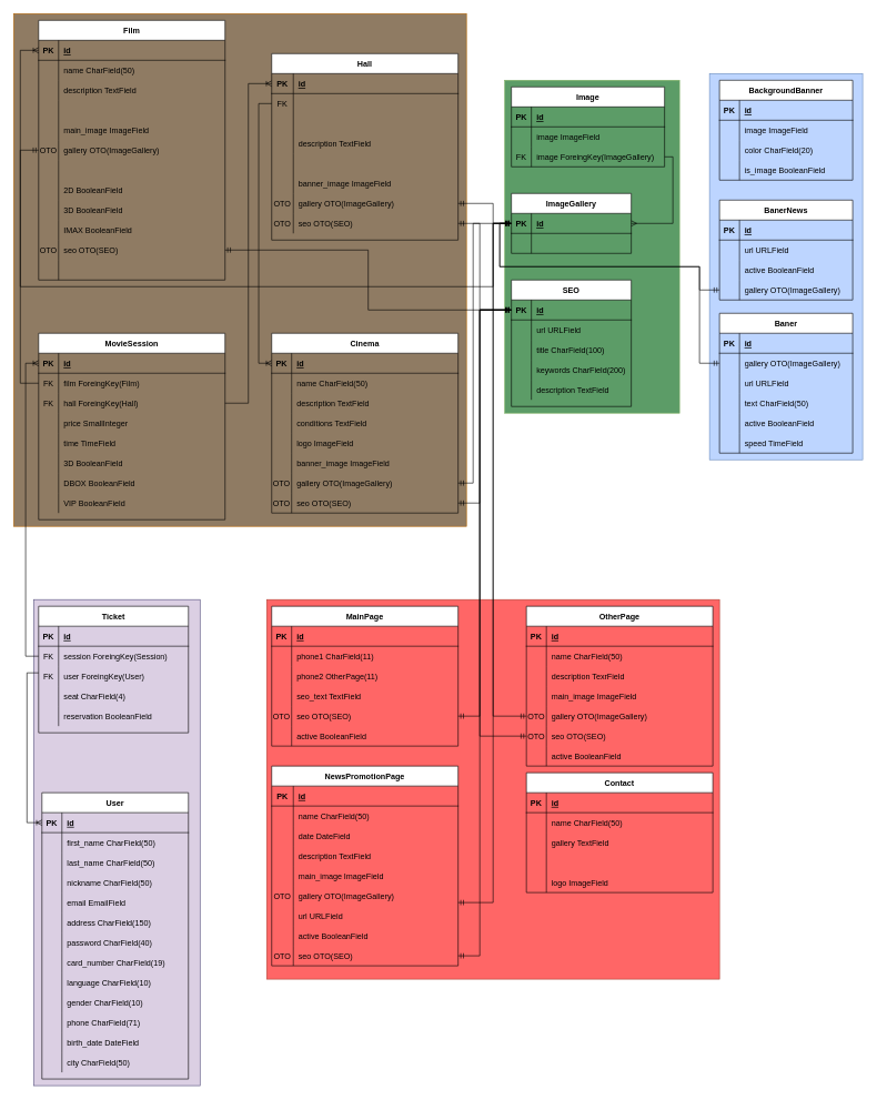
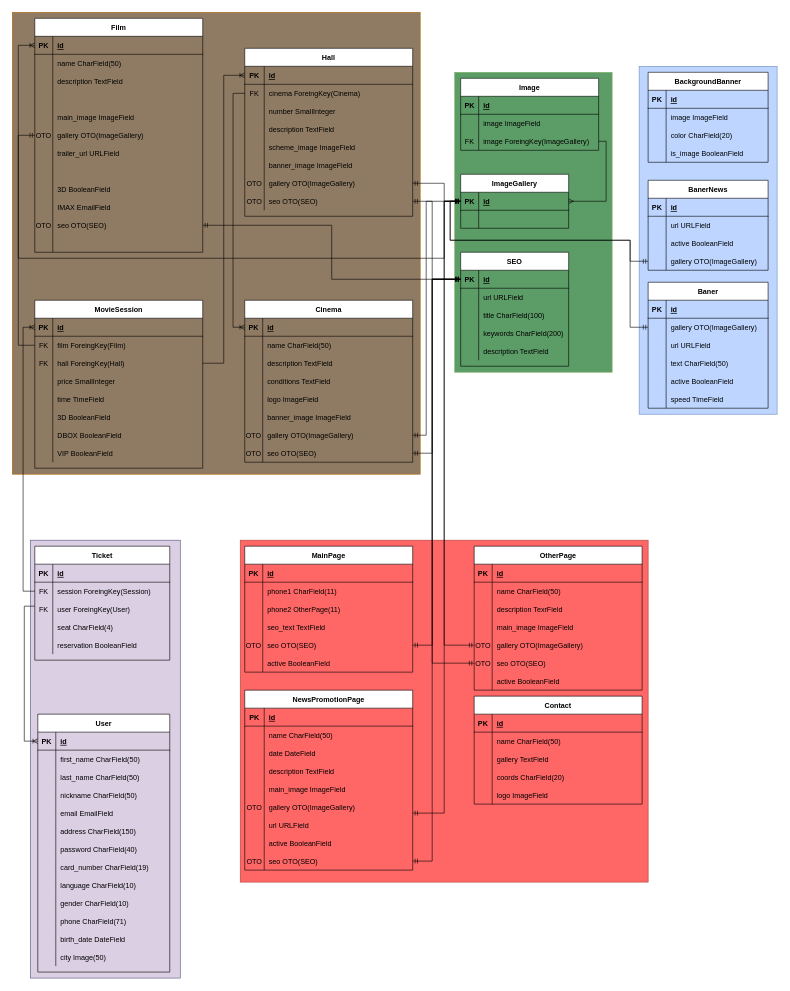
+ <mxCell id="158" value="cinema ForeingKey(Cinema)" style="shape=partialRectangle;overflow=hidden;connectable=0;fillColor=none;top=0;left=0;bottom=0;right=0;align=left;spacingLeft=6;" parent="156" vertex="1"><mxGeometry x="32.5" width="247.5" height="30" as="geometry"><mxRectangle width="247.5" height="30" as="alternateBounds" /></mxGeometry></mxCell>
+ <mxCell id="161" value="number SmallInteger" style="shape=partialRectangle;overflow=hidden;connectable=0;fillColor=none;top=0;left=0;bottom=0;right=0;align=left;spacingLeft=6;" parent="159" vertex="1"><mxGeometry x="32.5" width="247.5" height="30" as="geometry"><mxRectangle width="247.5" height="30" as="alternateBounds" /></mxGeometry></mxCell>
+ <mxCell id="167" value=" scheme_image ImageField" style="shape=partialRectangle;overflow=hidden;connectable=0;fillColor=none;top=0;left=0;bottom=0;right=0;align=left;spacingLeft=6;" parent="165" vertex="1"><mxGeometry x="32.5" width="247.5" height="30" as="geometry"><mxRectangle width="247.5" height="30" as="alternateBounds" /></mxGeometry></mxCell>
+ <mxCell id="110" value="trailer_url URLField" style="shape=partialRectangle;overflow=hidden;connectable=0;fillColor=none;top=0;left=0;bottom=0;right=0;align=left;spacingLeft=6;" parent="108" vertex="1"><mxGeometry x="30" width="250" height="30" as="geometry"><mxRectangle width="250" height="30" as="alternateBounds" /></mxGeometry></mxCell>
- <mxCell id="113" value="2D BooleanField" style="shape=partialRectangle;overflow=hidden;connectable=0;fillColor=none;top=0;left=0;bottom=0;right=0;align=left;spacingLeft=6;" parent="111" vertex="1"><mxGeometry x="30" width="250" height="30" as="geometry"><mxRectangle width="250" height="30" as="alternateBounds" /></mxGeometry></mxCell>
- <mxCell id="119" value="IMAX BooleanField" style="shape=partialRectangle;overflow=hidden;connectable=0;fillColor=none;top=0;left=0;bottom=0;right=0;align=left;spacingLeft=6;" parent="117" vertex="1"><mxGeometry x="30" width="250" height="30" as="geometry"><mxRectangle width="250" height="30" as="alternateBounds" /></mxGeometry></mxCell>
+ <mxCell id="119" value="IMAX EmailField" style="shape=partialRectangle;overflow=hidden;connectable=0;fillColor=none;top=0;left=0;bottom=0;right=0;align=left;spacingLeft=6;" parent="117" vertex="1"><mxGeometry x="30" width="250" height="30" as="geometry"><mxRectangle width="250" height="30" as="alternateBounds" /></mxGeometry></mxCell>
+ <mxCell id="350" value=" coords CharField(20)" style="shape=partialRectangle;overflow=hidden;connectable=0;fillColor=none;top=0;left=0;bottom=0;right=0;align=left;spacingLeft=6;" parent="348" vertex="1"><mxGeometry x="30" width="250" height="30" as="geometry"><mxRectangle width="250" height="30" as="alternateBounds" /></mxGeometry></mxCell>
- <mxCell id="46" value="city CharField(50)" style="shape=partialRectangle;connectable=0;fillColor=none;top=0;left=0;bottom=0;right=0;align=left;spacingLeft=6;overflow=hidden;" parent="44" vertex="1"><mxGeometry x="30" width="190" height="30" as="geometry"><mxRectangle width="190" height="30" as="alternateBounds" /></mxGeometry></mxCell>
+ <mxCell id="46" value="city Image(50)" style="shape=partialRectangle;connectable=0;fillColor=none;top=0;left=0;bottom=0;right=0;align=left;spacingLeft=6;overflow=hidden;" parent="44" vertex="1"><mxGeometry x="30" width="190" height="30" as="geometry"><mxRectangle width="190" height="30" as="alternateBounds" /></mxGeometry></mxCell>
